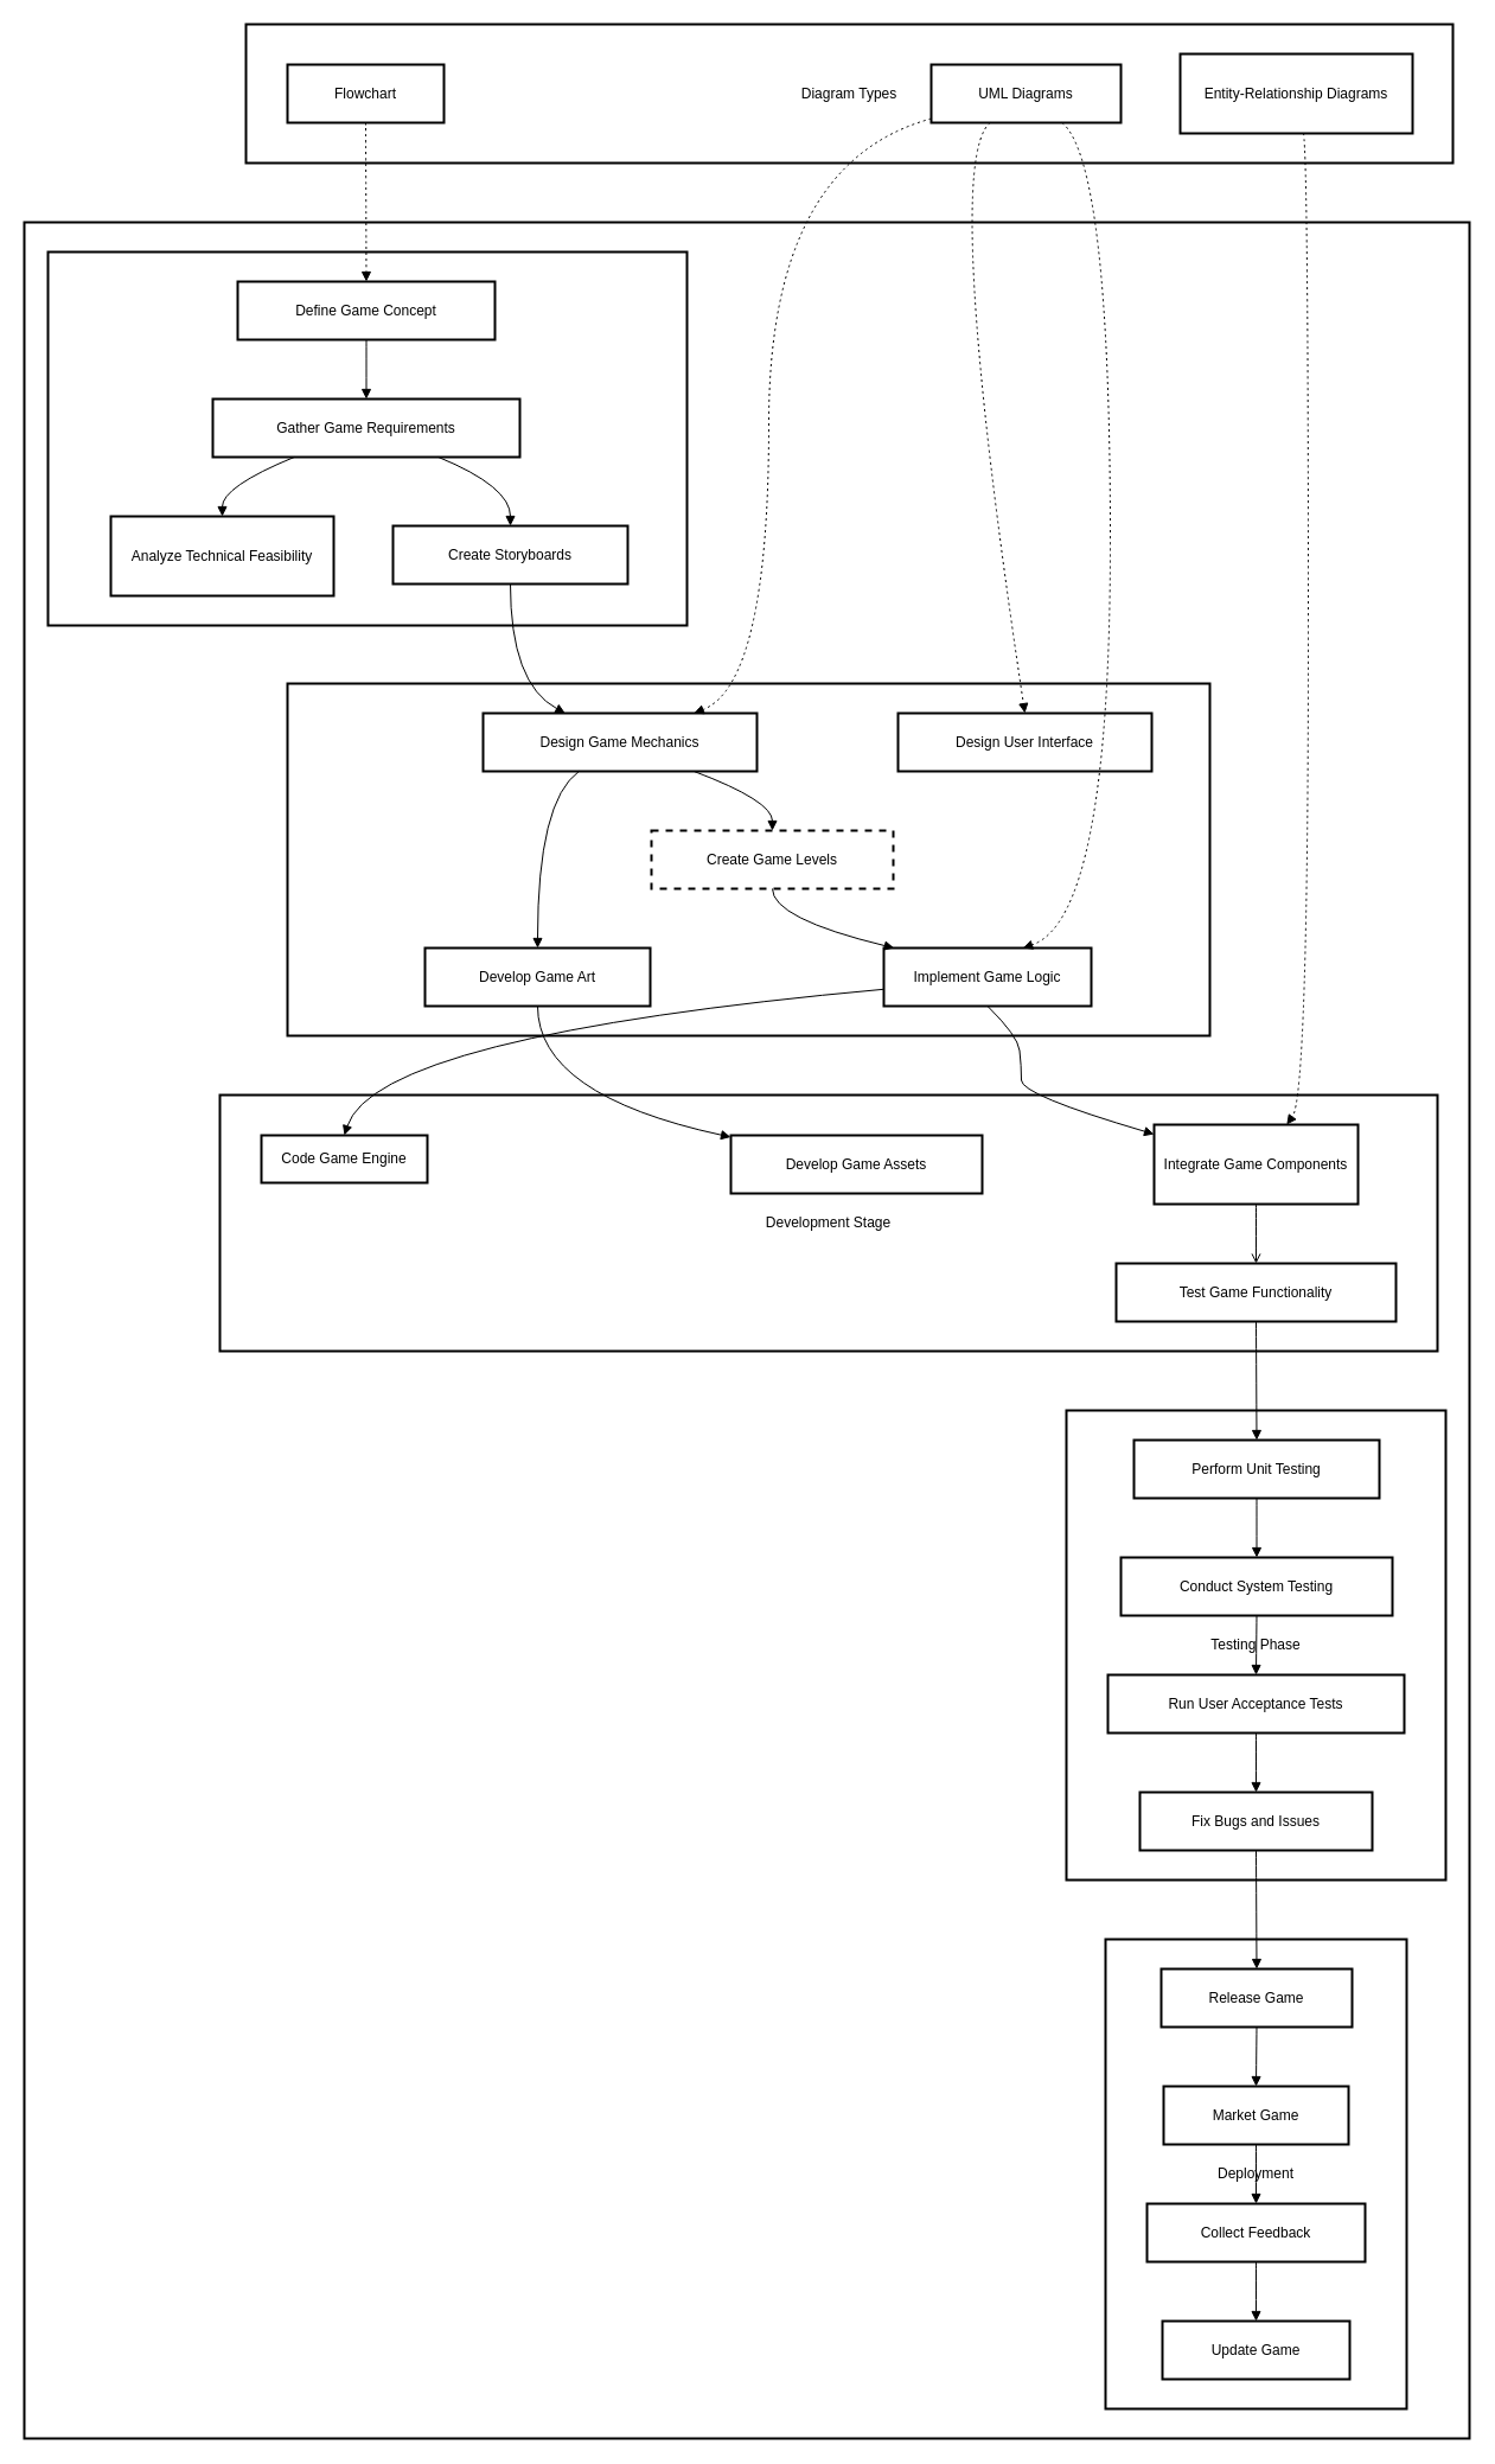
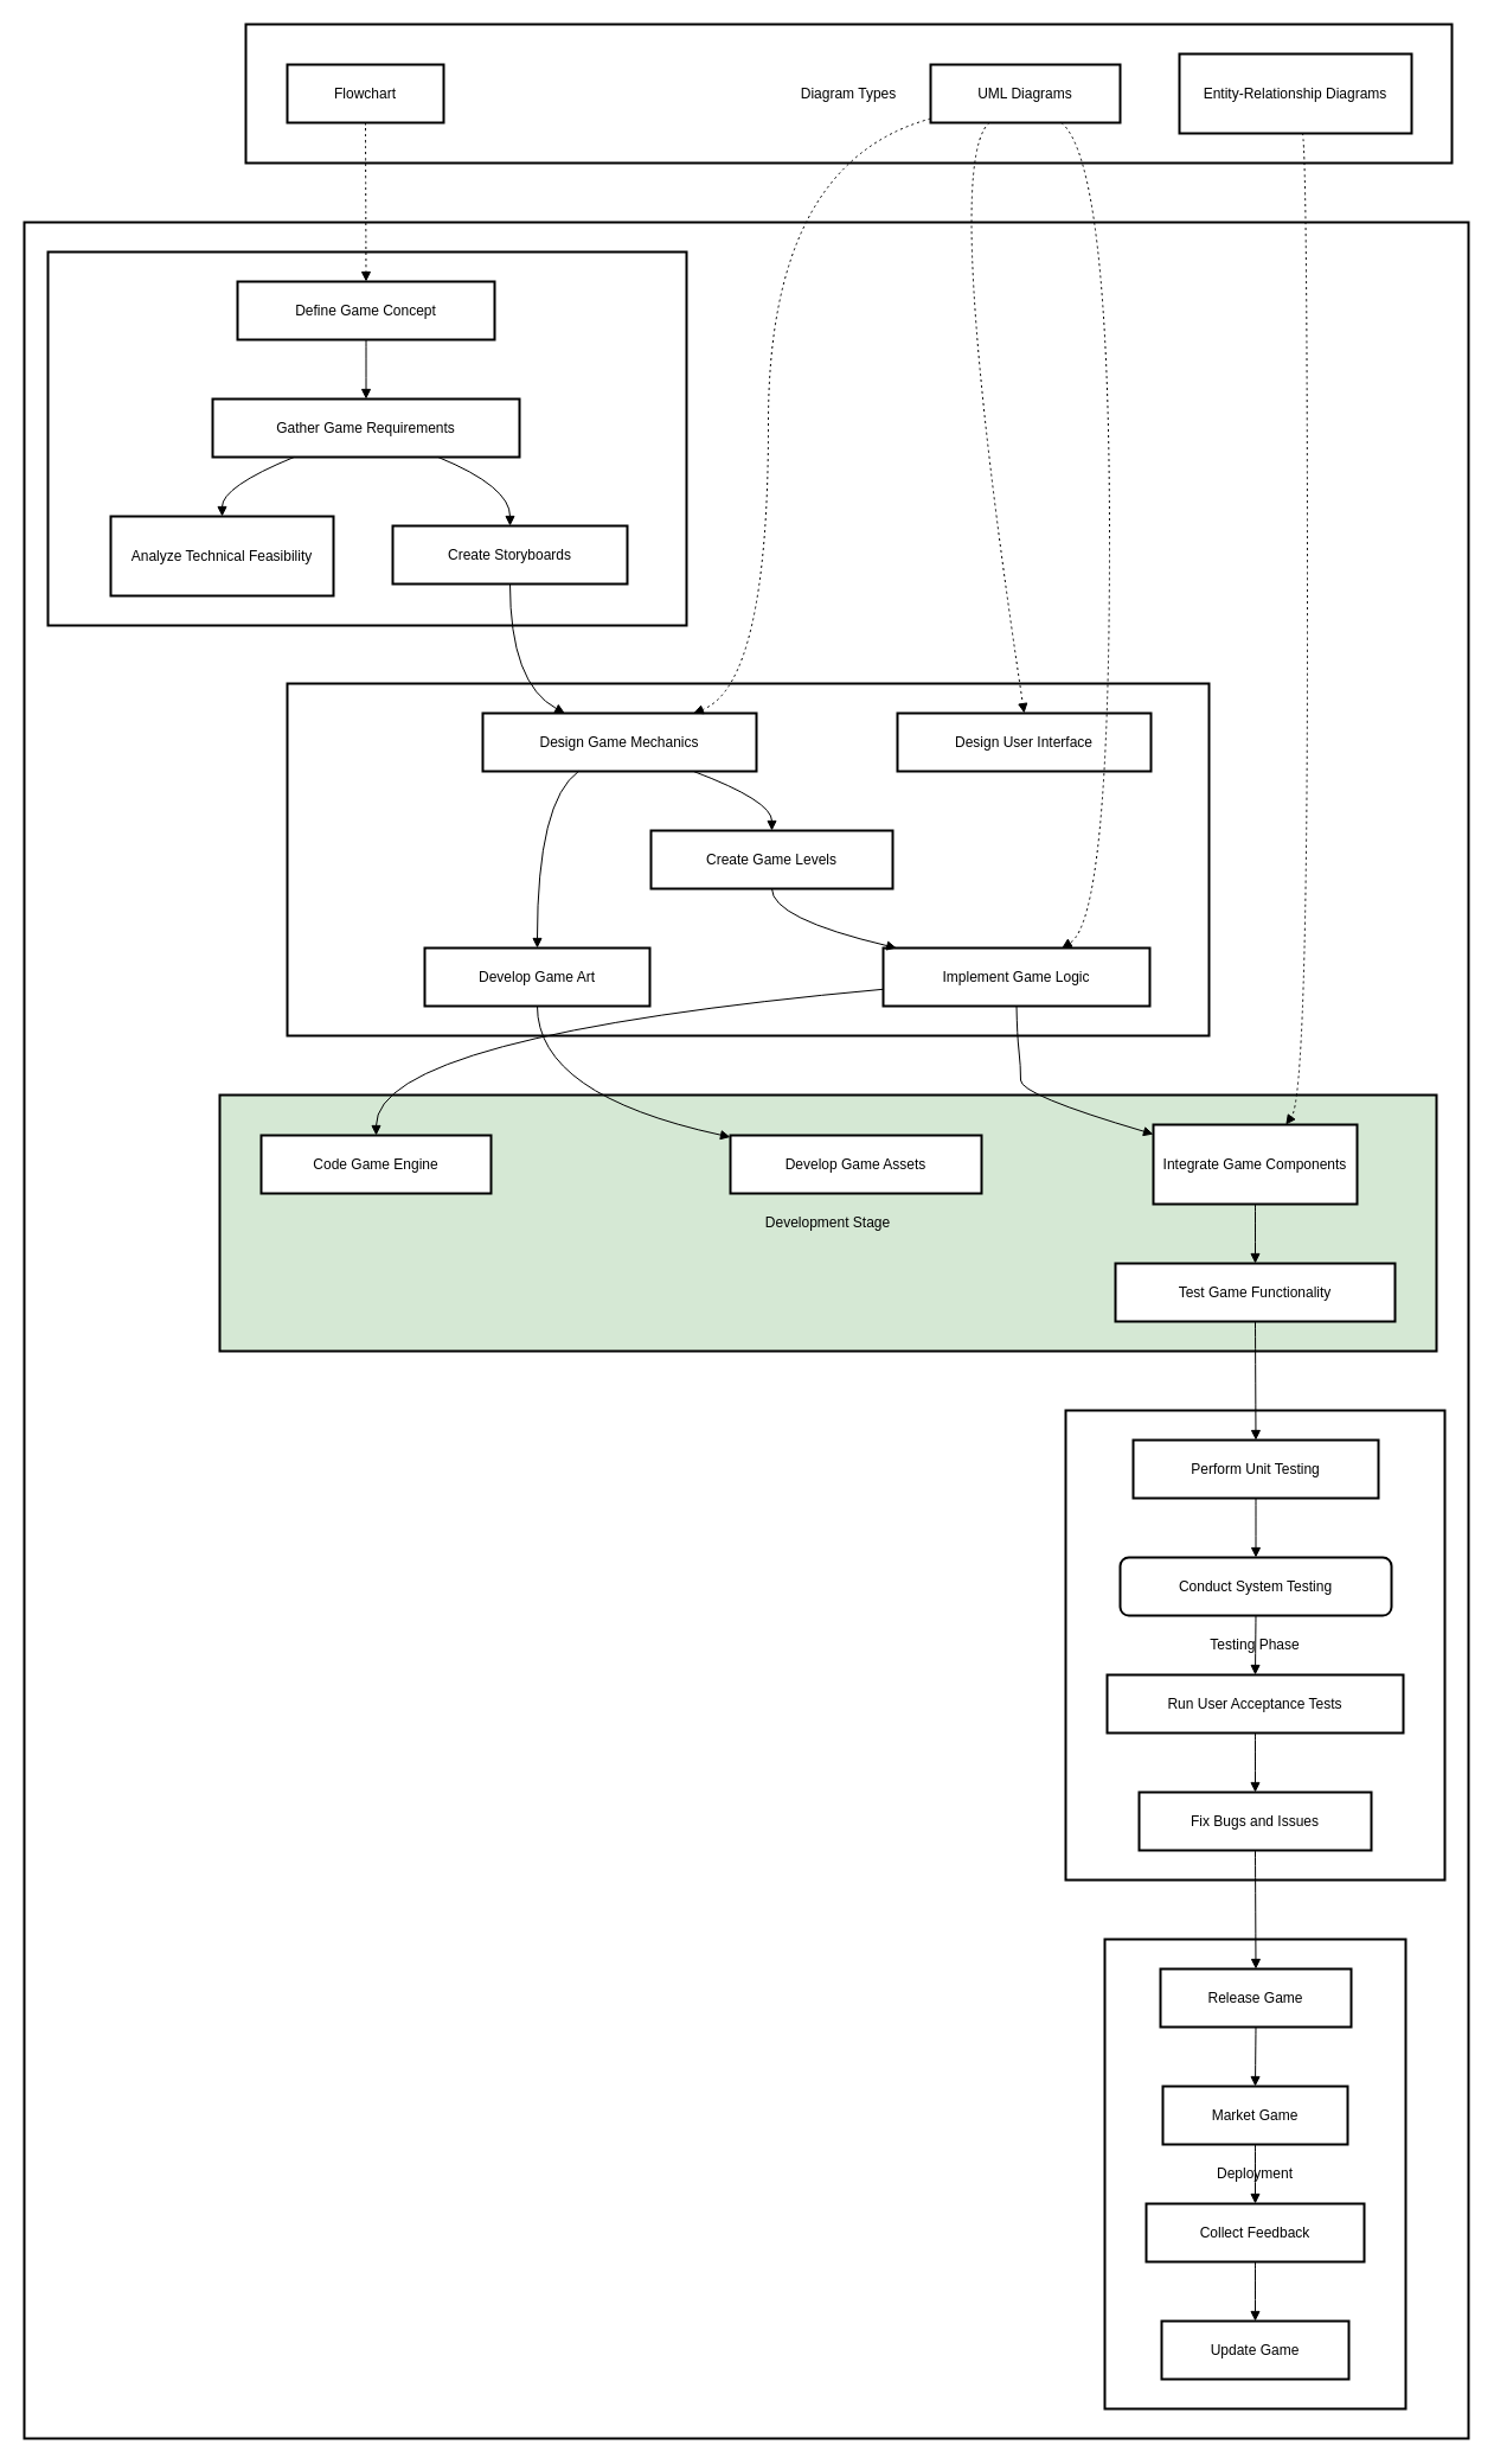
- <mxCell id="14" value="Create Game Levels" style="whiteSpace=wrap;strokeWidth=2;dashed=1;" parent="1" vertex="1"><mxGeometry x="549" y="700" width="204" height="49" as="geometry" /></mxCell>
+ <mxCell id="14" value="Create Game Levels" style="whiteSpace=wrap;strokeWidth=2;" parent="1" vertex="1"><mxGeometry x="549" y="700" width="204" height="49" as="geometry" /></mxCell>
- <mxCell id="16" value="Implement Game Logic" style="whiteSpace=wrap;strokeWidth=2;" parent="1" vertex="1"><mxGeometry x="745" y="799" width="175" height="49" as="geometry" /></mxCell>
+ <mxCell id="16" value="Implement Game Logic" style="whiteSpace=wrap;strokeWidth=2;" parent="1" vertex="1"><mxGeometry x="745" y="799" width="225" height="49" as="geometry" /></mxCell>
- <mxCell id="18" value="Code Game Engine" style="whiteSpace=wrap;strokeWidth=2;" parent="1" vertex="1"><mxGeometry x="220" y="957" width="140" height="40" as="geometry" /></mxCell>
+ <mxCell id="18" value="Code Game Engine" style="whiteSpace=wrap;strokeWidth=2;" parent="1" vertex="1"><mxGeometry x="220" y="957" width="194" height="49" as="geometry" /></mxCell>
- <mxCell id="6" value="Development Stage" style="whiteSpace=wrap;strokeWidth=2;" parent="1" vertex="1"><mxGeometry x="185" y="923" width="1027" height="216" as="geometry" /></mxCell>
+ <mxCell id="6" value="Development Stage" style="whiteSpace=wrap;strokeWidth=2;fillColor=#d5e8d4;" parent="1" vertex="1"><mxGeometry x="185" y="923" width="1027" height="216" as="geometry" /></mxCell>
- <mxCell id="43" value="" style="curved=1;startArrow=none;endArrow=open;exitX=0.5;exitY=1;entryX=0.5;entryY=0;" parent="1" source="20" target="21" edge="1"><mxGeometry relative="1" as="geometry"><Array as="points" /></mxGeometry></mxCell>
+ <mxCell id="43" value="" style="curved=1;startArrow=none;endArrow=block;exitX=0.5;exitY=1;entryX=0.5;entryY=0;" parent="1" source="20" target="21" edge="1"><mxGeometry relative="1" as="geometry"><Array as="points" /></mxGeometry></mxCell>
- <mxCell id="23" value="Conduct System Testing" style="whiteSpace=wrap;strokeWidth=2;" parent="1" vertex="1"><mxGeometry x="945" y="1313" width="229" height="49" as="geometry" /></mxCell>
+ <mxCell id="23" value="Conduct System Testing" style="whiteSpace=wrap;strokeWidth=2;rounded=1;" parent="1" vertex="1"><mxGeometry x="945" y="1313" width="229" height="49" as="geometry" /></mxCell>
